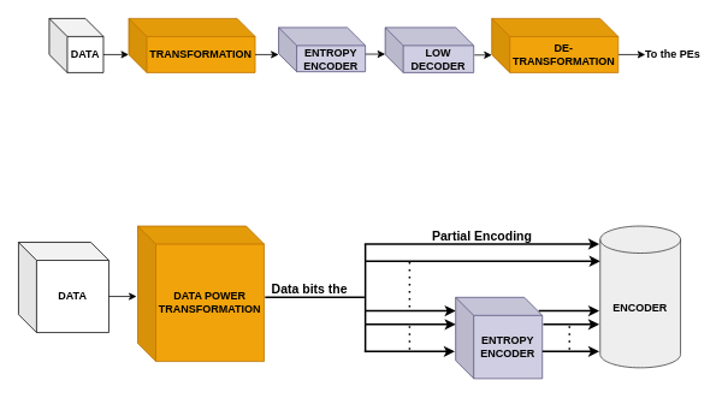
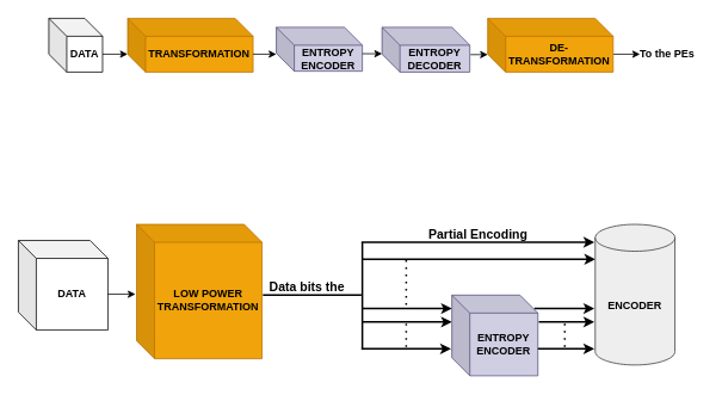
- <mxCell id="9" value="&lt;b&gt;&lt;font&gt;LOW DECODER&lt;/font&gt;&lt;/b&gt;" style="shape=cube;whiteSpace=wrap;html=1;boundedLbl=1;backgroundOutline=1;darkOpacity=0.05;darkOpacity2=0.1;fillColor=#d0cee2;strokeColor=#56517e;" parent="1" vertex="1"><mxGeometry x="426" y="30" width="98" height="50" as="geometry" /></mxCell>
+ <mxCell id="9" value="&lt;b&gt;&lt;font&gt;ENTROPY DECODER&lt;/font&gt;&lt;/b&gt;" style="shape=cube;whiteSpace=wrap;html=1;boundedLbl=1;backgroundOutline=1;darkOpacity=0.05;darkOpacity2=0.1;fillColor=#d0cee2;strokeColor=#56517e;" parent="1" vertex="1"><mxGeometry x="426" y="30" width="98" height="50" as="geometry" /></mxCell>
- <mxCell id="15" value="&lt;b&gt;&lt;font&gt;DATA POWER TRANSFORMATION&lt;/font&gt;&lt;/b&gt;" style="shape=cube;whiteSpace=wrap;html=1;boundedLbl=1;backgroundOutline=1;darkOpacity=0.05;darkOpacity2=0.1;fillColor=#f0a30a;strokeColor=#BD7000;fontColor=#000000;" vertex="1" parent="1"><mxGeometry x="152" y="250" width="140" height="150" as="geometry" /></mxCell>
+ <mxCell id="15" value="&lt;b&gt;&lt;font&gt;LOW POWER TRANSFORMATION&lt;/font&gt;&lt;/b&gt;" style="shape=cube;whiteSpace=wrap;html=1;boundedLbl=1;backgroundOutline=1;darkOpacity=0.05;darkOpacity2=0.1;fillColor=#f0a30a;strokeColor=#BD7000;fontColor=#000000;" vertex="1" parent="1"><mxGeometry x="152" y="250" width="140" height="150" as="geometry" /></mxCell>
